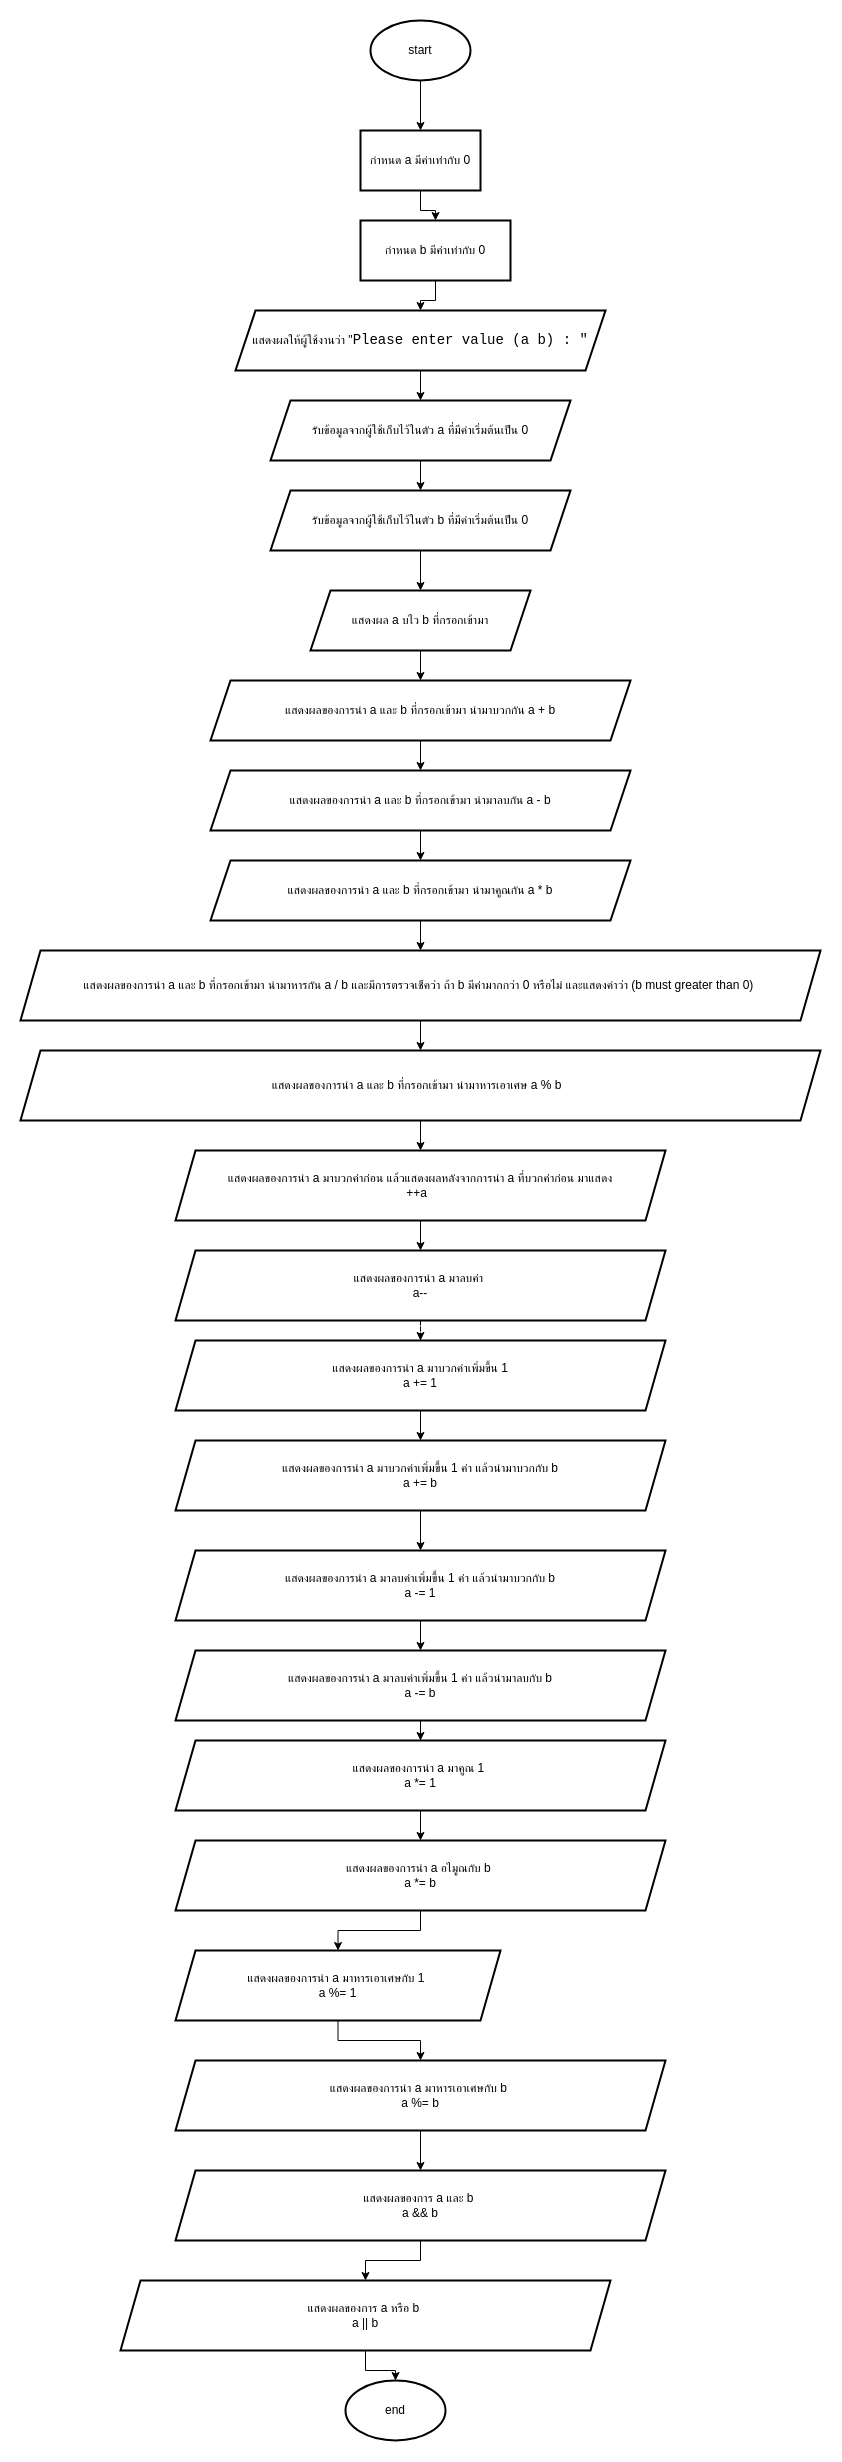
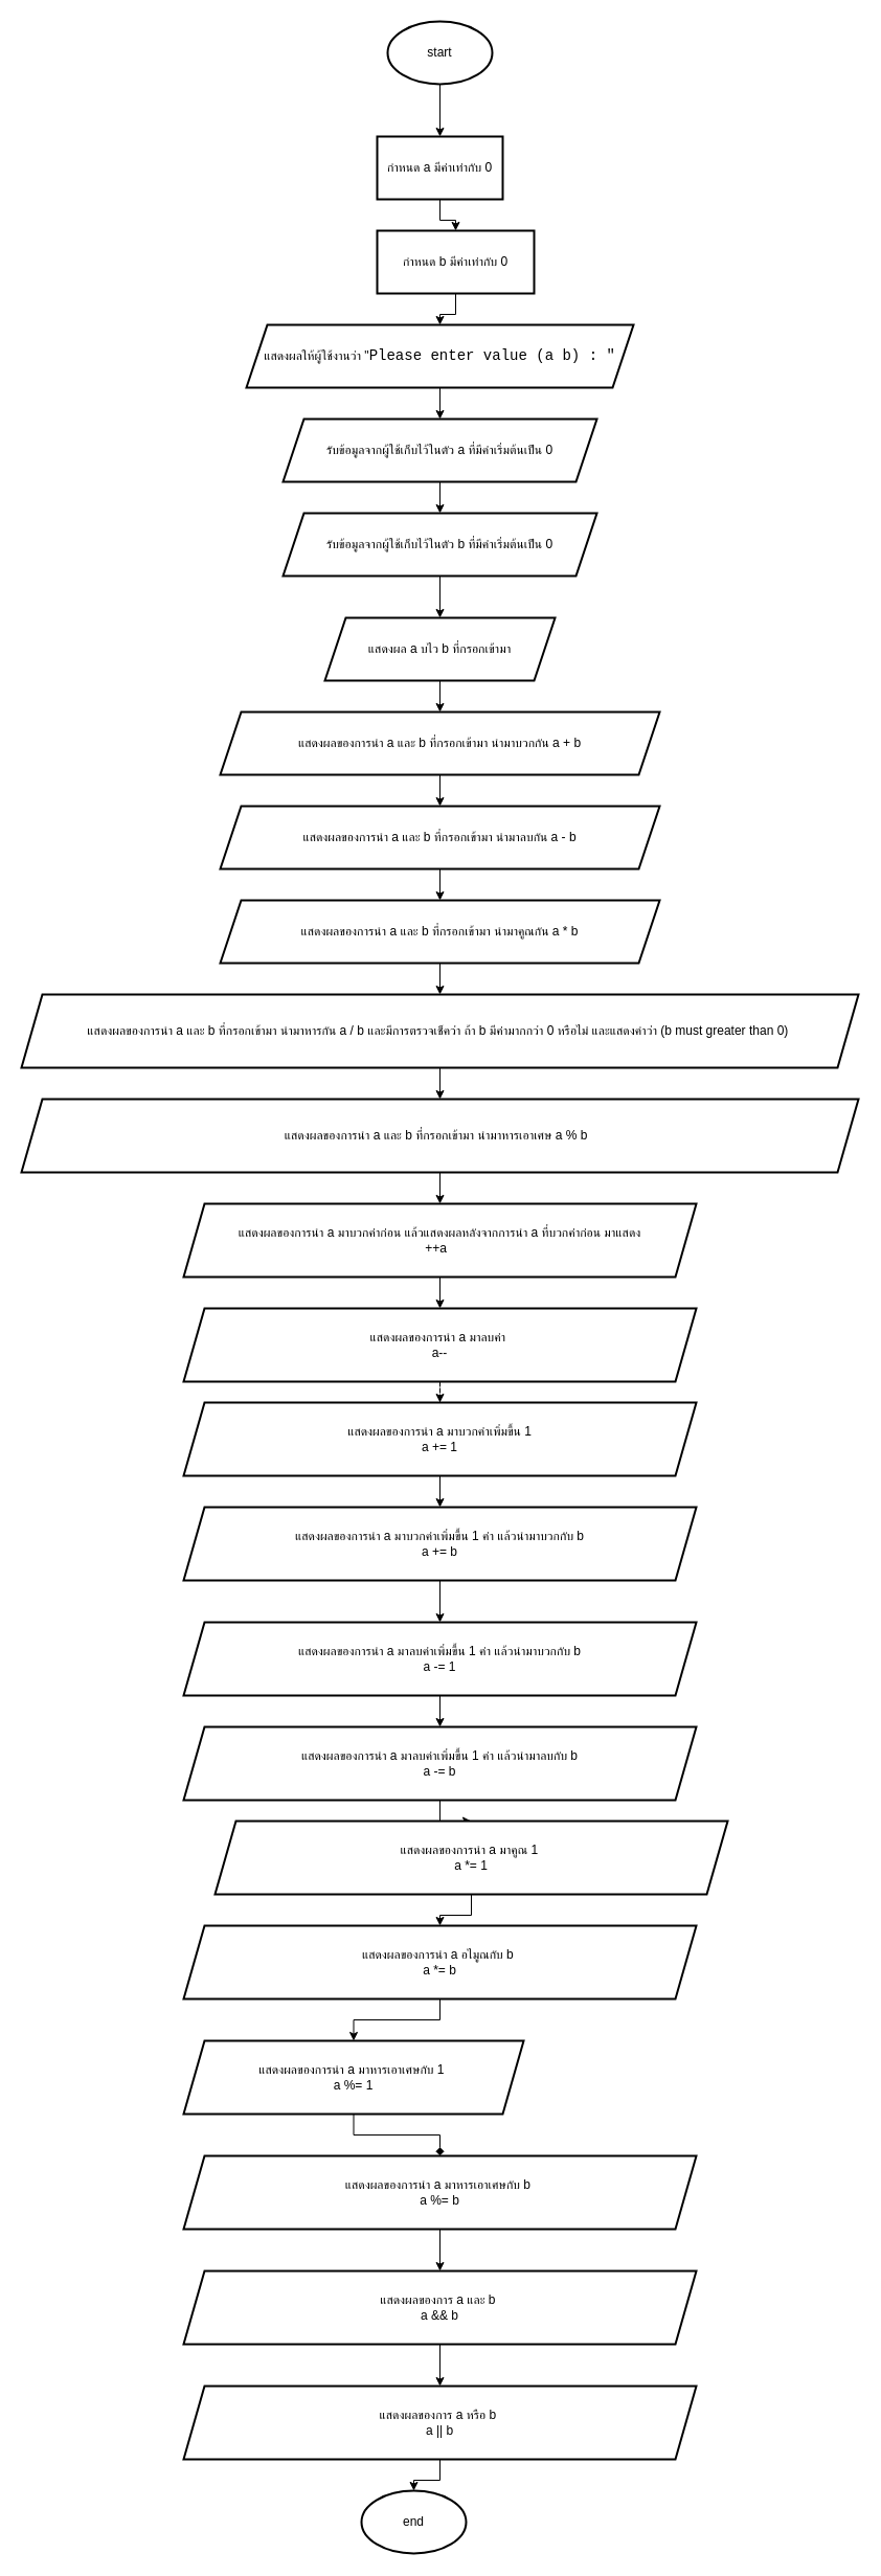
- <mxCell id="39" value="แสดงผลของการนำ a มาคูณ 1&amp;nbsp;&lt;div&gt;a *= 1&lt;/div&gt;" style="shape=parallelogram;perimeter=parallelogramPerimeter;whiteSpace=wrap;html=1;fixedSize=1;strokeWidth=2;" vertex="1" parent="1"><mxGeometry x="175" y="1740" width="490" height="70" as="geometry" /></mxCell>
+ <mxCell id="39" value="แสดงผลของการนำ a มาคูณ 1&amp;nbsp;&lt;div&gt;a *= 1&lt;/div&gt;" style="shape=parallelogram;perimeter=parallelogramPerimeter;whiteSpace=wrap;html=1;fixedSize=1;strokeWidth=2;" vertex="1" parent="1"><mxGeometry x="205" y="1740" width="490" height="70" as="geometry" /></mxCell>
- <mxCell id="42" value="" style="edgeStyle=orthogonalEdgeStyle;rounded=0;orthogonalLoop=1;jettySize=auto;html=1;" edge="1" parent="1" source="43" target="45"><mxGeometry relative="1" as="geometry" /></mxCell>
+ <mxCell id="42" value="" style="edgeStyle=orthogonalEdgeStyle;rounded=0;orthogonalLoop=1;jettySize=auto;html=1;endArrow=diamond;" edge="1" parent="1" source="43" target="45"><mxGeometry relative="1" as="geometry" /></mxCell>
- <mxCell id="49" value="แสดงผลของการ a หรือ b&amp;nbsp;&lt;div&gt;a || b&lt;/div&gt;" style="shape=parallelogram;perimeter=parallelogramPerimeter;whiteSpace=wrap;html=1;fixedSize=1;strokeWidth=2;" vertex="1" parent="1"><mxGeometry x="120" y="2280" width="490" height="70" as="geometry" /></mxCell>
+ <mxCell id="49" value="แสดงผลของการ a หรือ b&amp;nbsp;&lt;div&gt;a || b&lt;/div&gt;" style="shape=parallelogram;perimeter=parallelogramPerimeter;whiteSpace=wrap;html=1;fixedSize=1;strokeWidth=2;" vertex="1" parent="1"><mxGeometry x="175" y="2280" width="490" height="70" as="geometry" /></mxCell>
